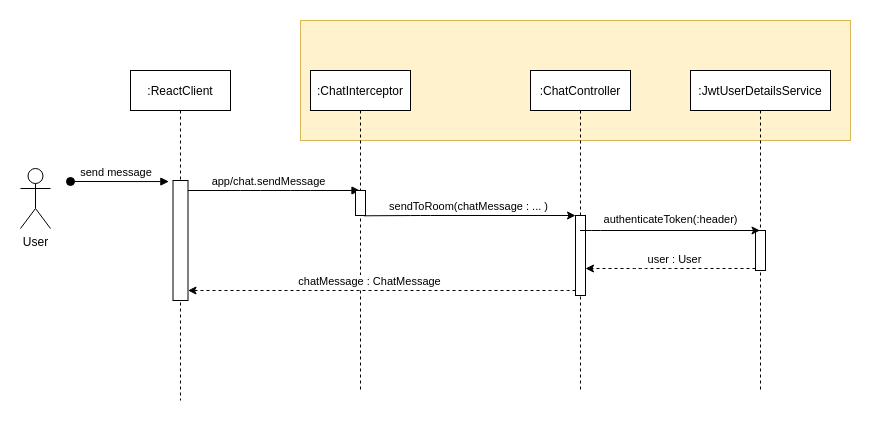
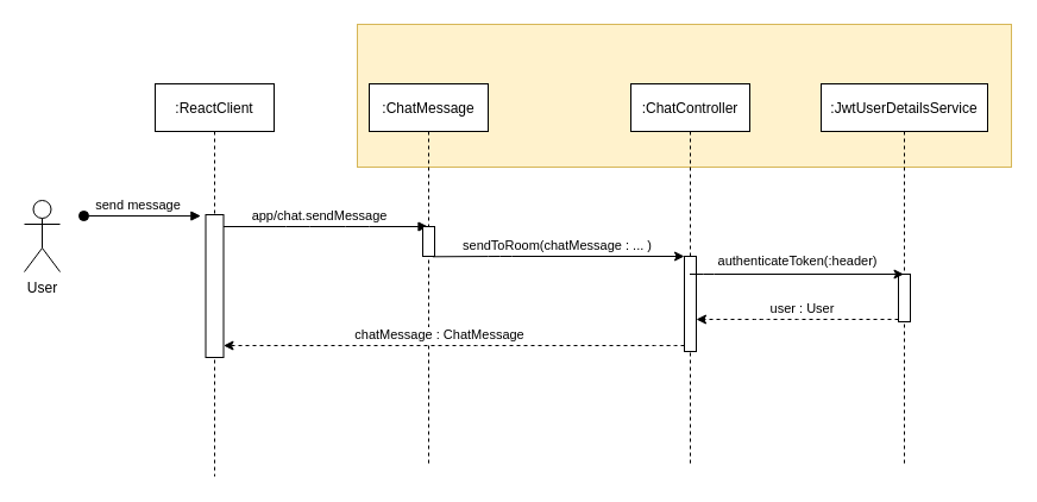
- <mxCell id="7" value=":ChatInterceptor" style="shape=umlLifeline;perimeter=lifelinePerimeter;container=1;collapsible=0;recursiveResize=0;rounded=0;shadow=0;strokeWidth=1;" parent="1" vertex="1"><mxGeometry x="310" y="70" width="100" height="320" as="geometry" /></mxCell>
+ <mxCell id="7" value=":ChatMessage" style="shape=umlLifeline;perimeter=lifelinePerimeter;container=1;collapsible=0;recursiveResize=0;rounded=0;shadow=0;strokeWidth=1;" parent="1" vertex="1"><mxGeometry x="310" y="70" width="100" height="320" as="geometry" /></mxCell>
